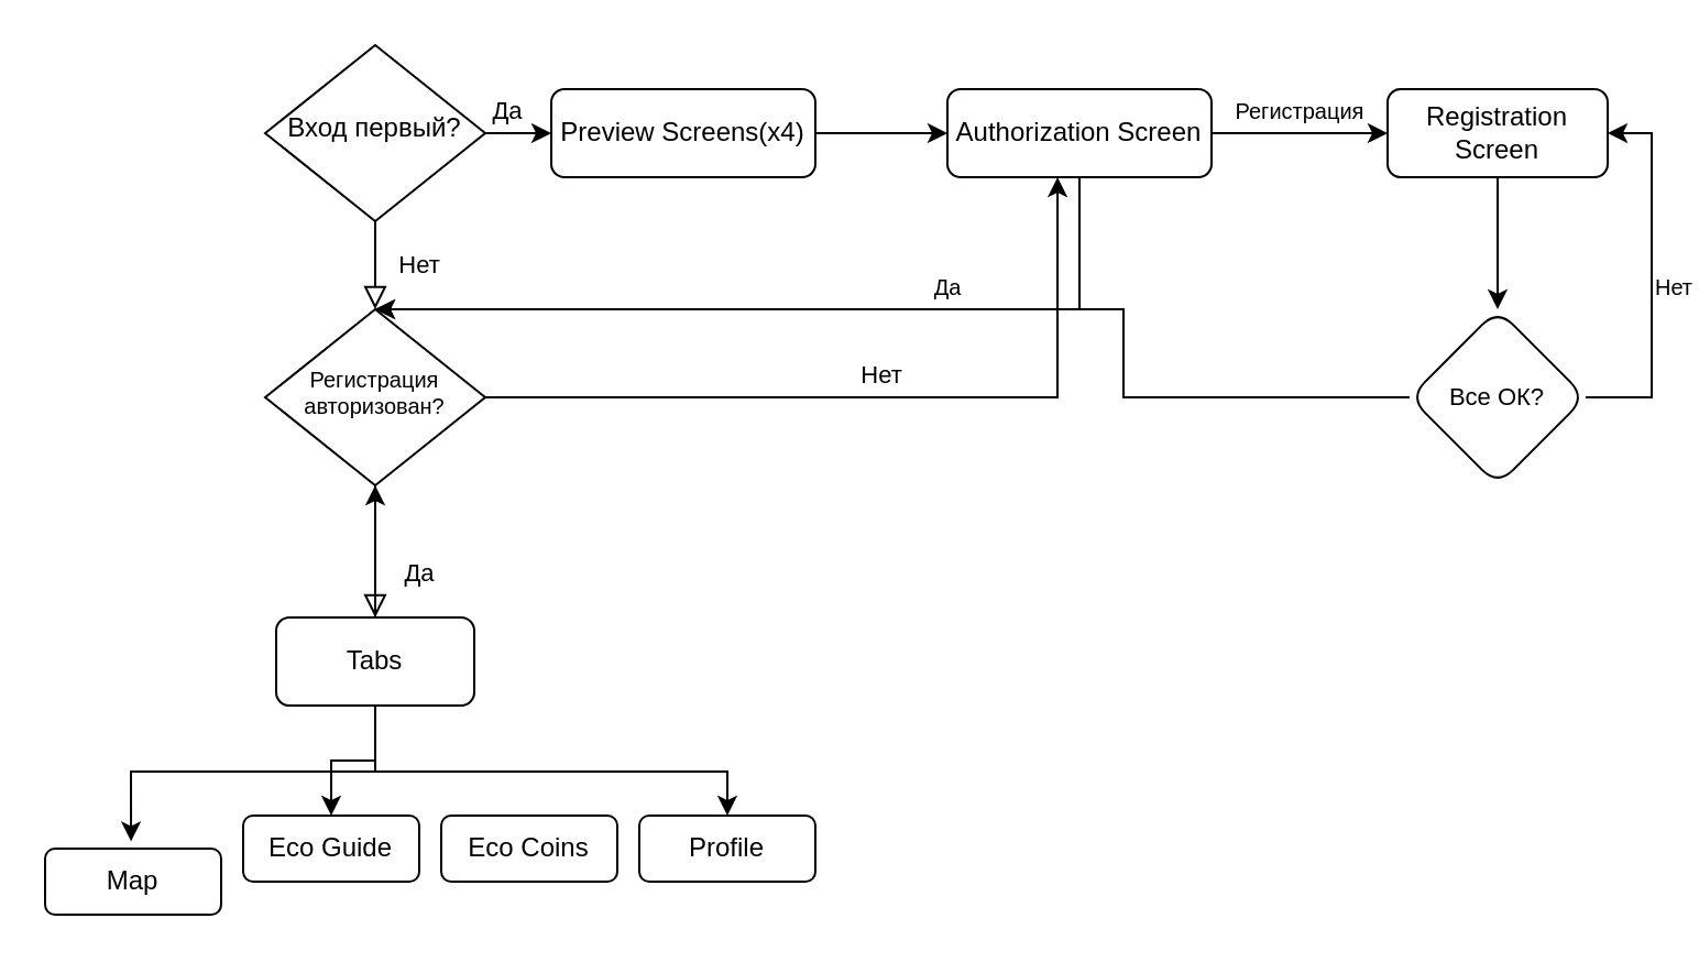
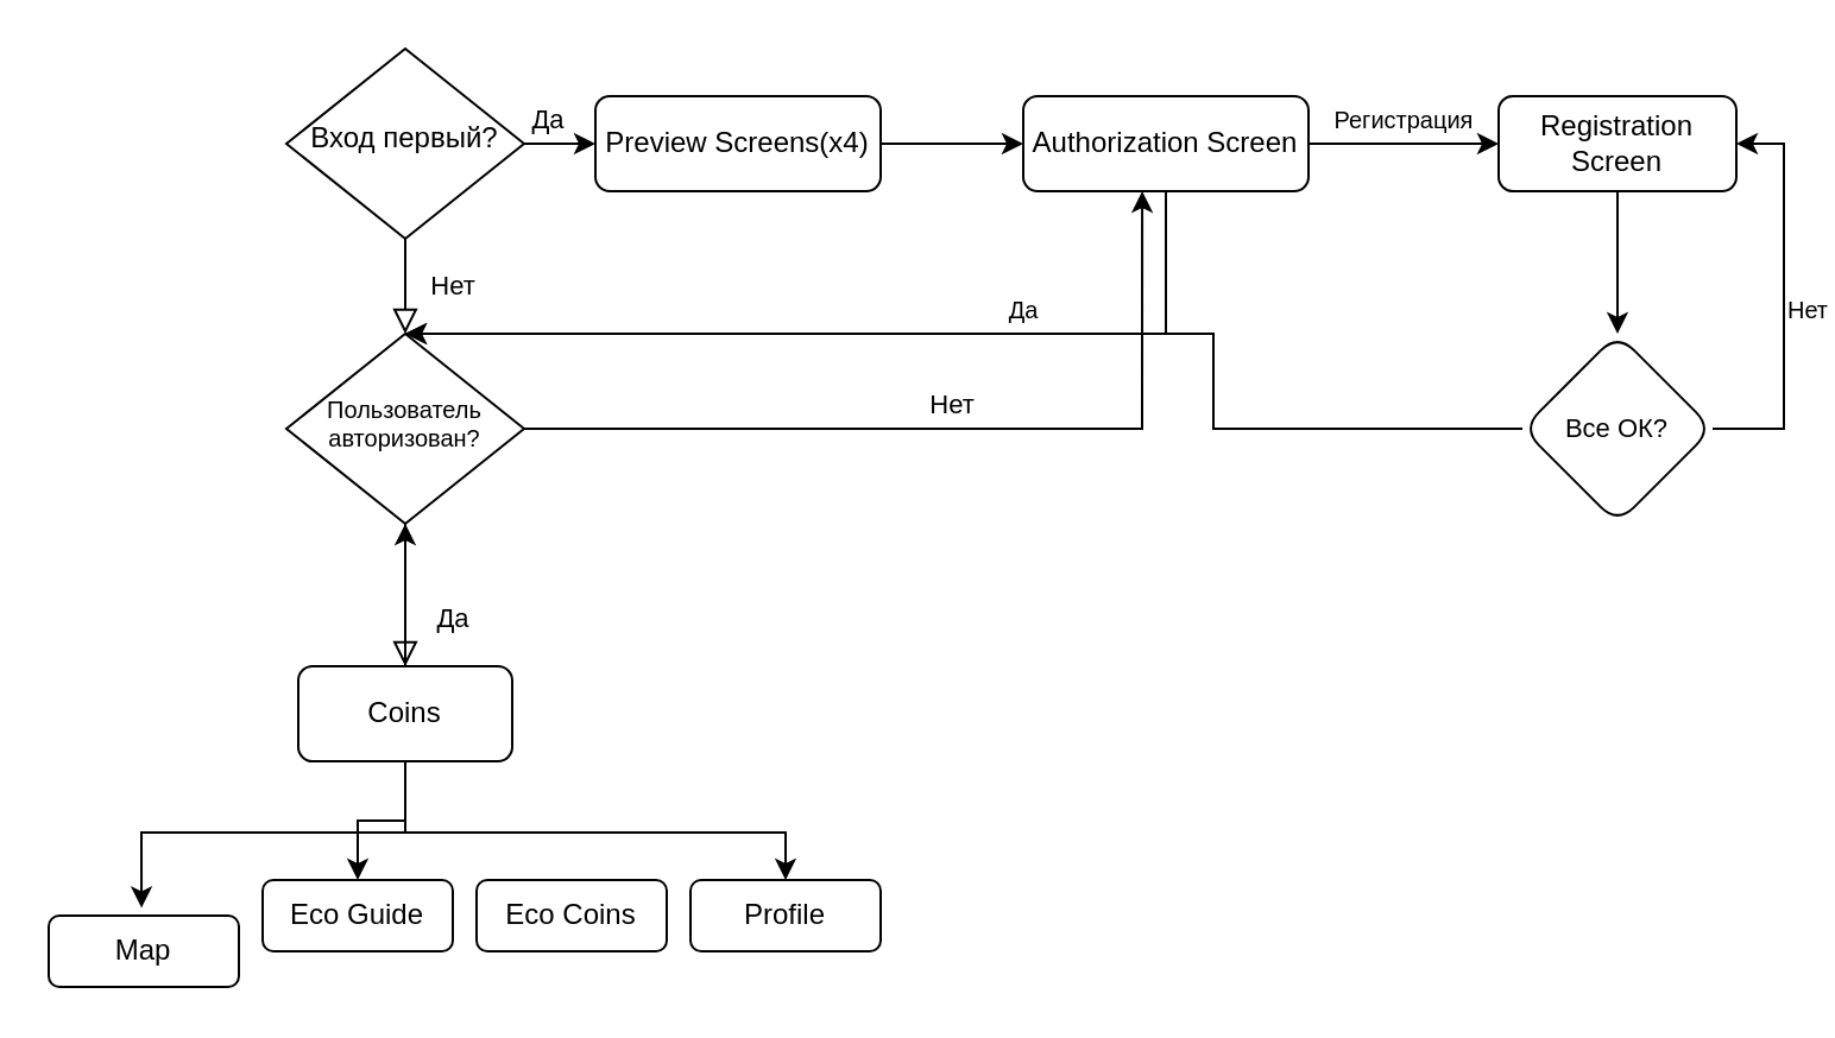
- <mxCell id="10" value="Регистрация авторизован?" style="rhombus;whiteSpace=wrap;html=1;shadow=0;fontFamily=Helvetica;fontSize=10;align=center;strokeWidth=1;spacing=4;spacingTop=-4;" parent="1" vertex="1"><mxGeometry x="120" y="140" width="100" height="80" as="geometry" /></mxCell>
+ <mxCell id="10" value="Пользователь авторизован?" style="rhombus;whiteSpace=wrap;html=1;shadow=0;fontFamily=Helvetica;fontSize=10;align=center;strokeWidth=1;spacing=4;spacingTop=-4;" parent="1" vertex="1"><mxGeometry x="120" y="140" width="100" height="80" as="geometry" /></mxCell>
- <mxCell id="17" value="Tabs" style="rounded=1;whiteSpace=wrap;html=1;" vertex="1" parent="1"><mxGeometry x="125" y="280" width="90" height="40" as="geometry" /></mxCell>
+ <mxCell id="17" value="Coins" style="rounded=1;whiteSpace=wrap;html=1;" vertex="1" parent="1"><mxGeometry x="125" y="280" width="90" height="40" as="geometry" /></mxCell>
